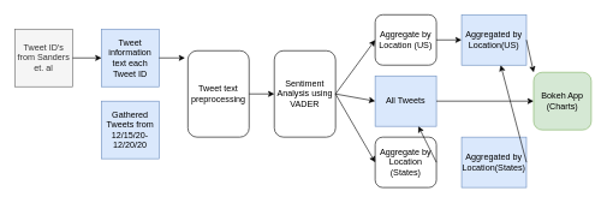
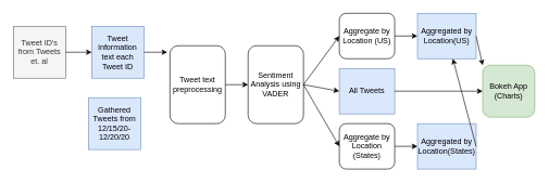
- <mxCell id="2" value="Tweet ID's from Sanders et. al" style="rounded=0;whiteSpace=wrap;html=1;fillColor=#f5f5f5;strokeColor=#666666;fontColor=#333333;" vertex="1" parent="1"><mxGeometry x="20" y="40" width="80" height="80" as="geometry" /></mxCell>
+ <mxCell id="2" value="Tweet ID's from Tweets et. al" style="rounded=0;whiteSpace=wrap;html=1;fillColor=#f5f5f5;strokeColor=#666666;fontColor=#333333;" vertex="1" parent="1"><mxGeometry x="20" y="40" width="80" height="80" as="geometry" /></mxCell>
- <mxCell id="5" value="Gathered Tweets from 12/15/20-12/20/20" style="rounded=0;whiteSpace=wrap;html=1;fillColor=#dae8fc;strokeColor=#6c8ebf;" vertex="1" parent="1"><mxGeometry x="140" y="140" width="80" height="80" as="geometry" /></mxCell>
+ <mxCell id="5" value="Gathered Tweets from 12/15/20-12/20/20" style="rounded=0;whiteSpace=wrap;html=1;fillColor=#dae8fc;strokeColor=#6c8ebf;" vertex="1" parent="1"><mxGeometry x="135" y="150" width="80" height="80" as="geometry" /></mxCell>
- <mxCell id="19" value="" style="endArrow=classic;html=1;exitX=1;exitY=0.5;exitDx=0;exitDy=0;" edge="1" parent="1" source="12" target="11"><mxGeometry width="50" height="50" relative="1" as="geometry"><mxPoint x="600" y="225" as="sourcePoint" /><mxPoint x="665" y="224.5" as="targetPoint" /></mxGeometry></mxCell>
+ <mxCell id="19" value="" style="endArrow=classic;html=1;exitX=1;exitY=0.5;exitDx=0;exitDy=0;entryX=0;entryY=0.5;entryDx=0;entryDy=0;" edge="1" parent="1" source="12" target="21"><mxGeometry width="50" height="50" relative="1" as="geometry"><mxPoint x="600" y="225" as="sourcePoint" /><mxPoint x="665" y="224.5" as="targetPoint" /></mxGeometry></mxCell>
